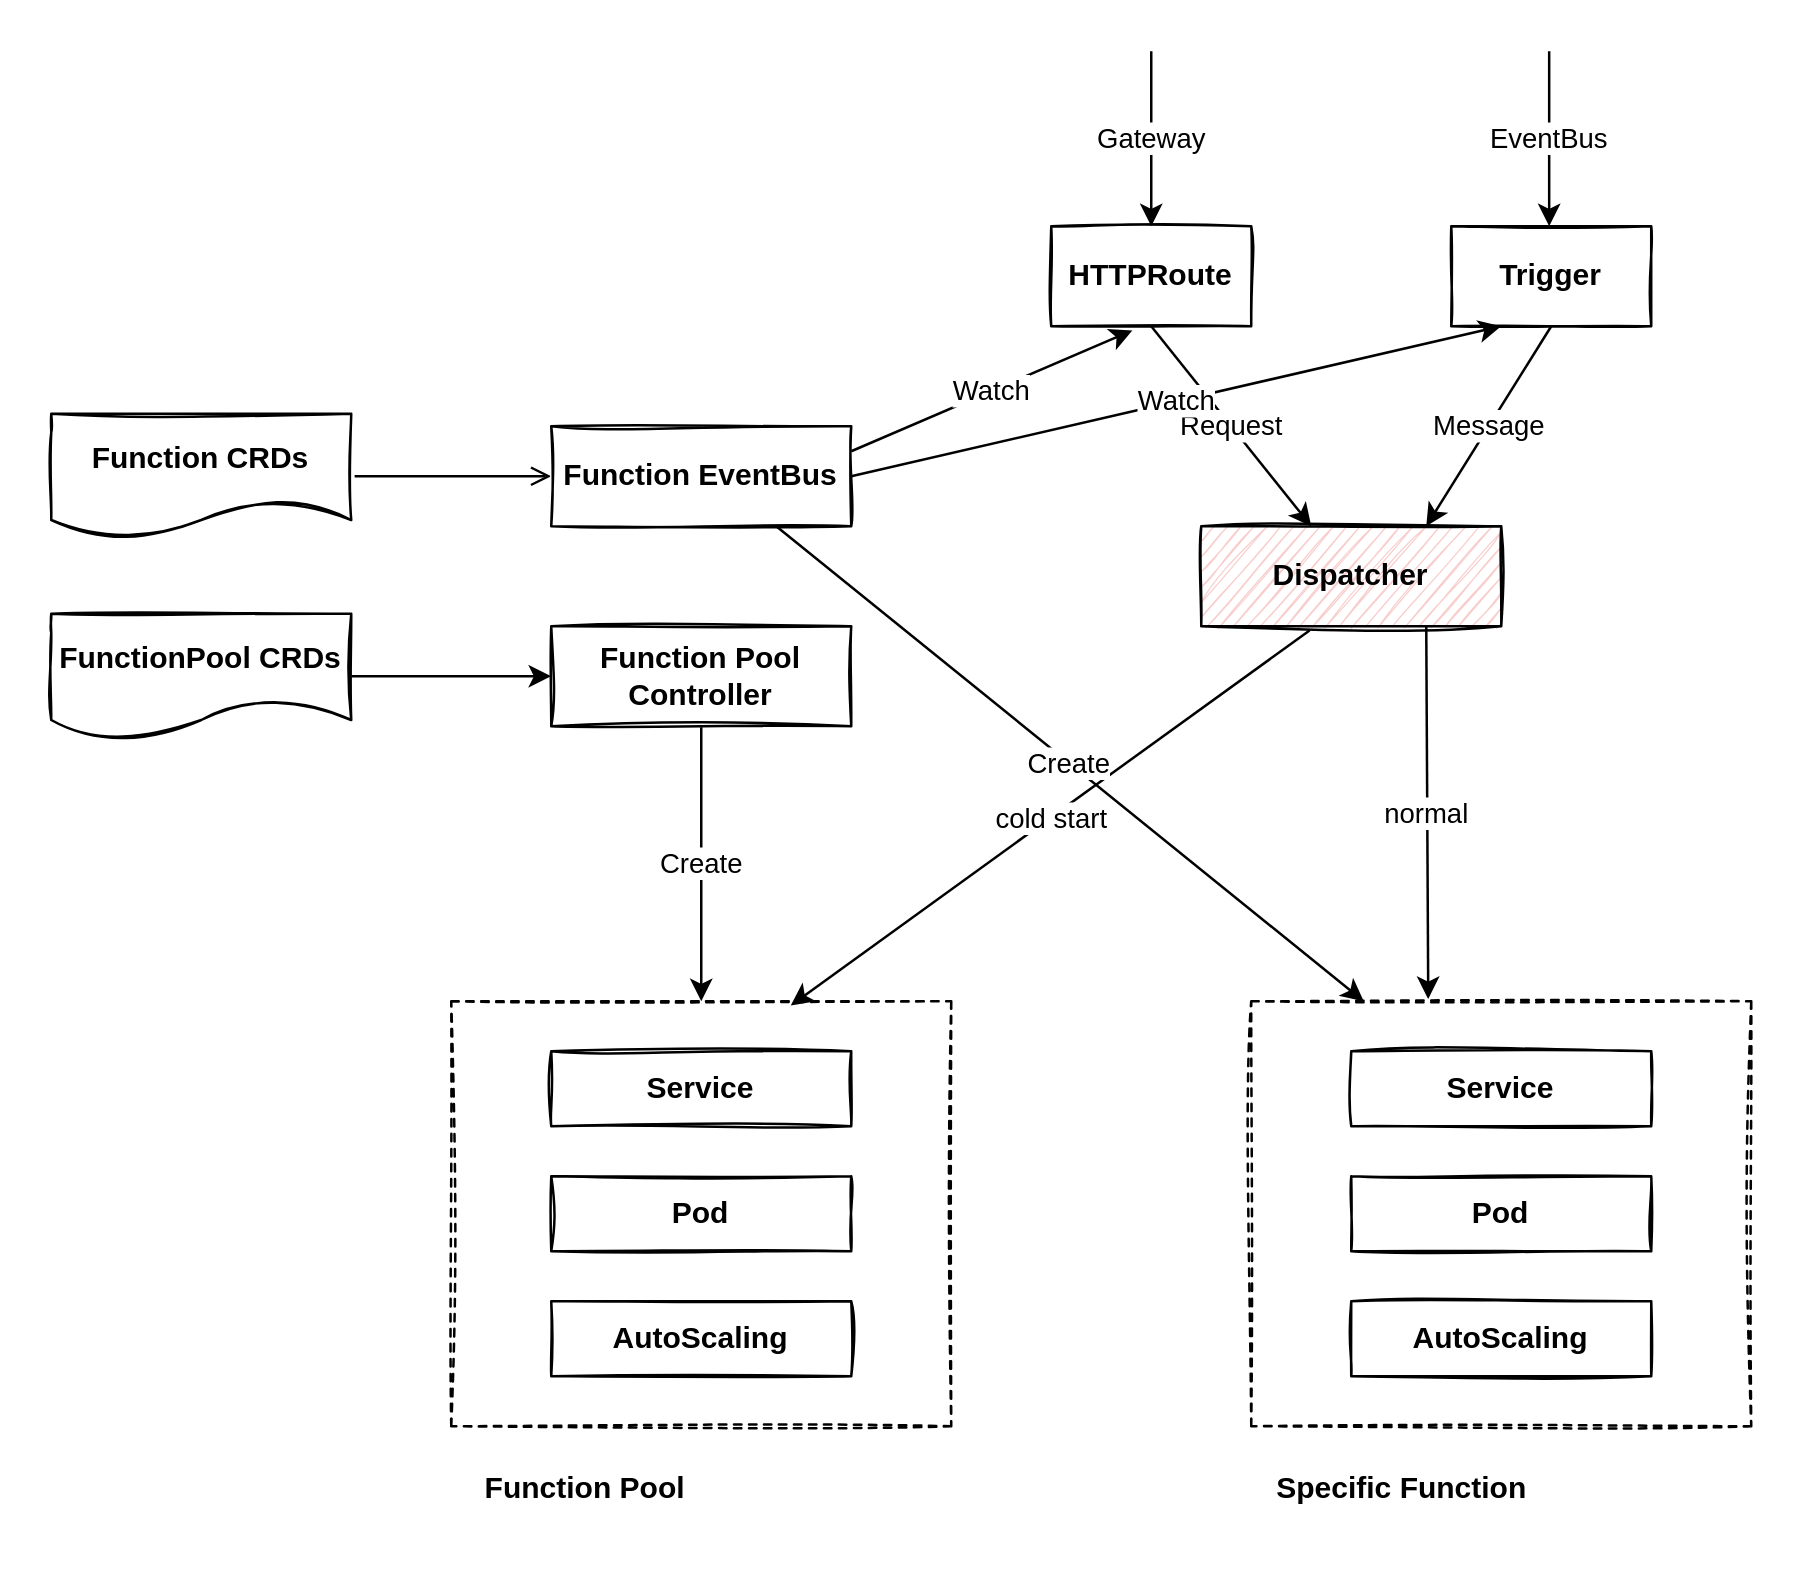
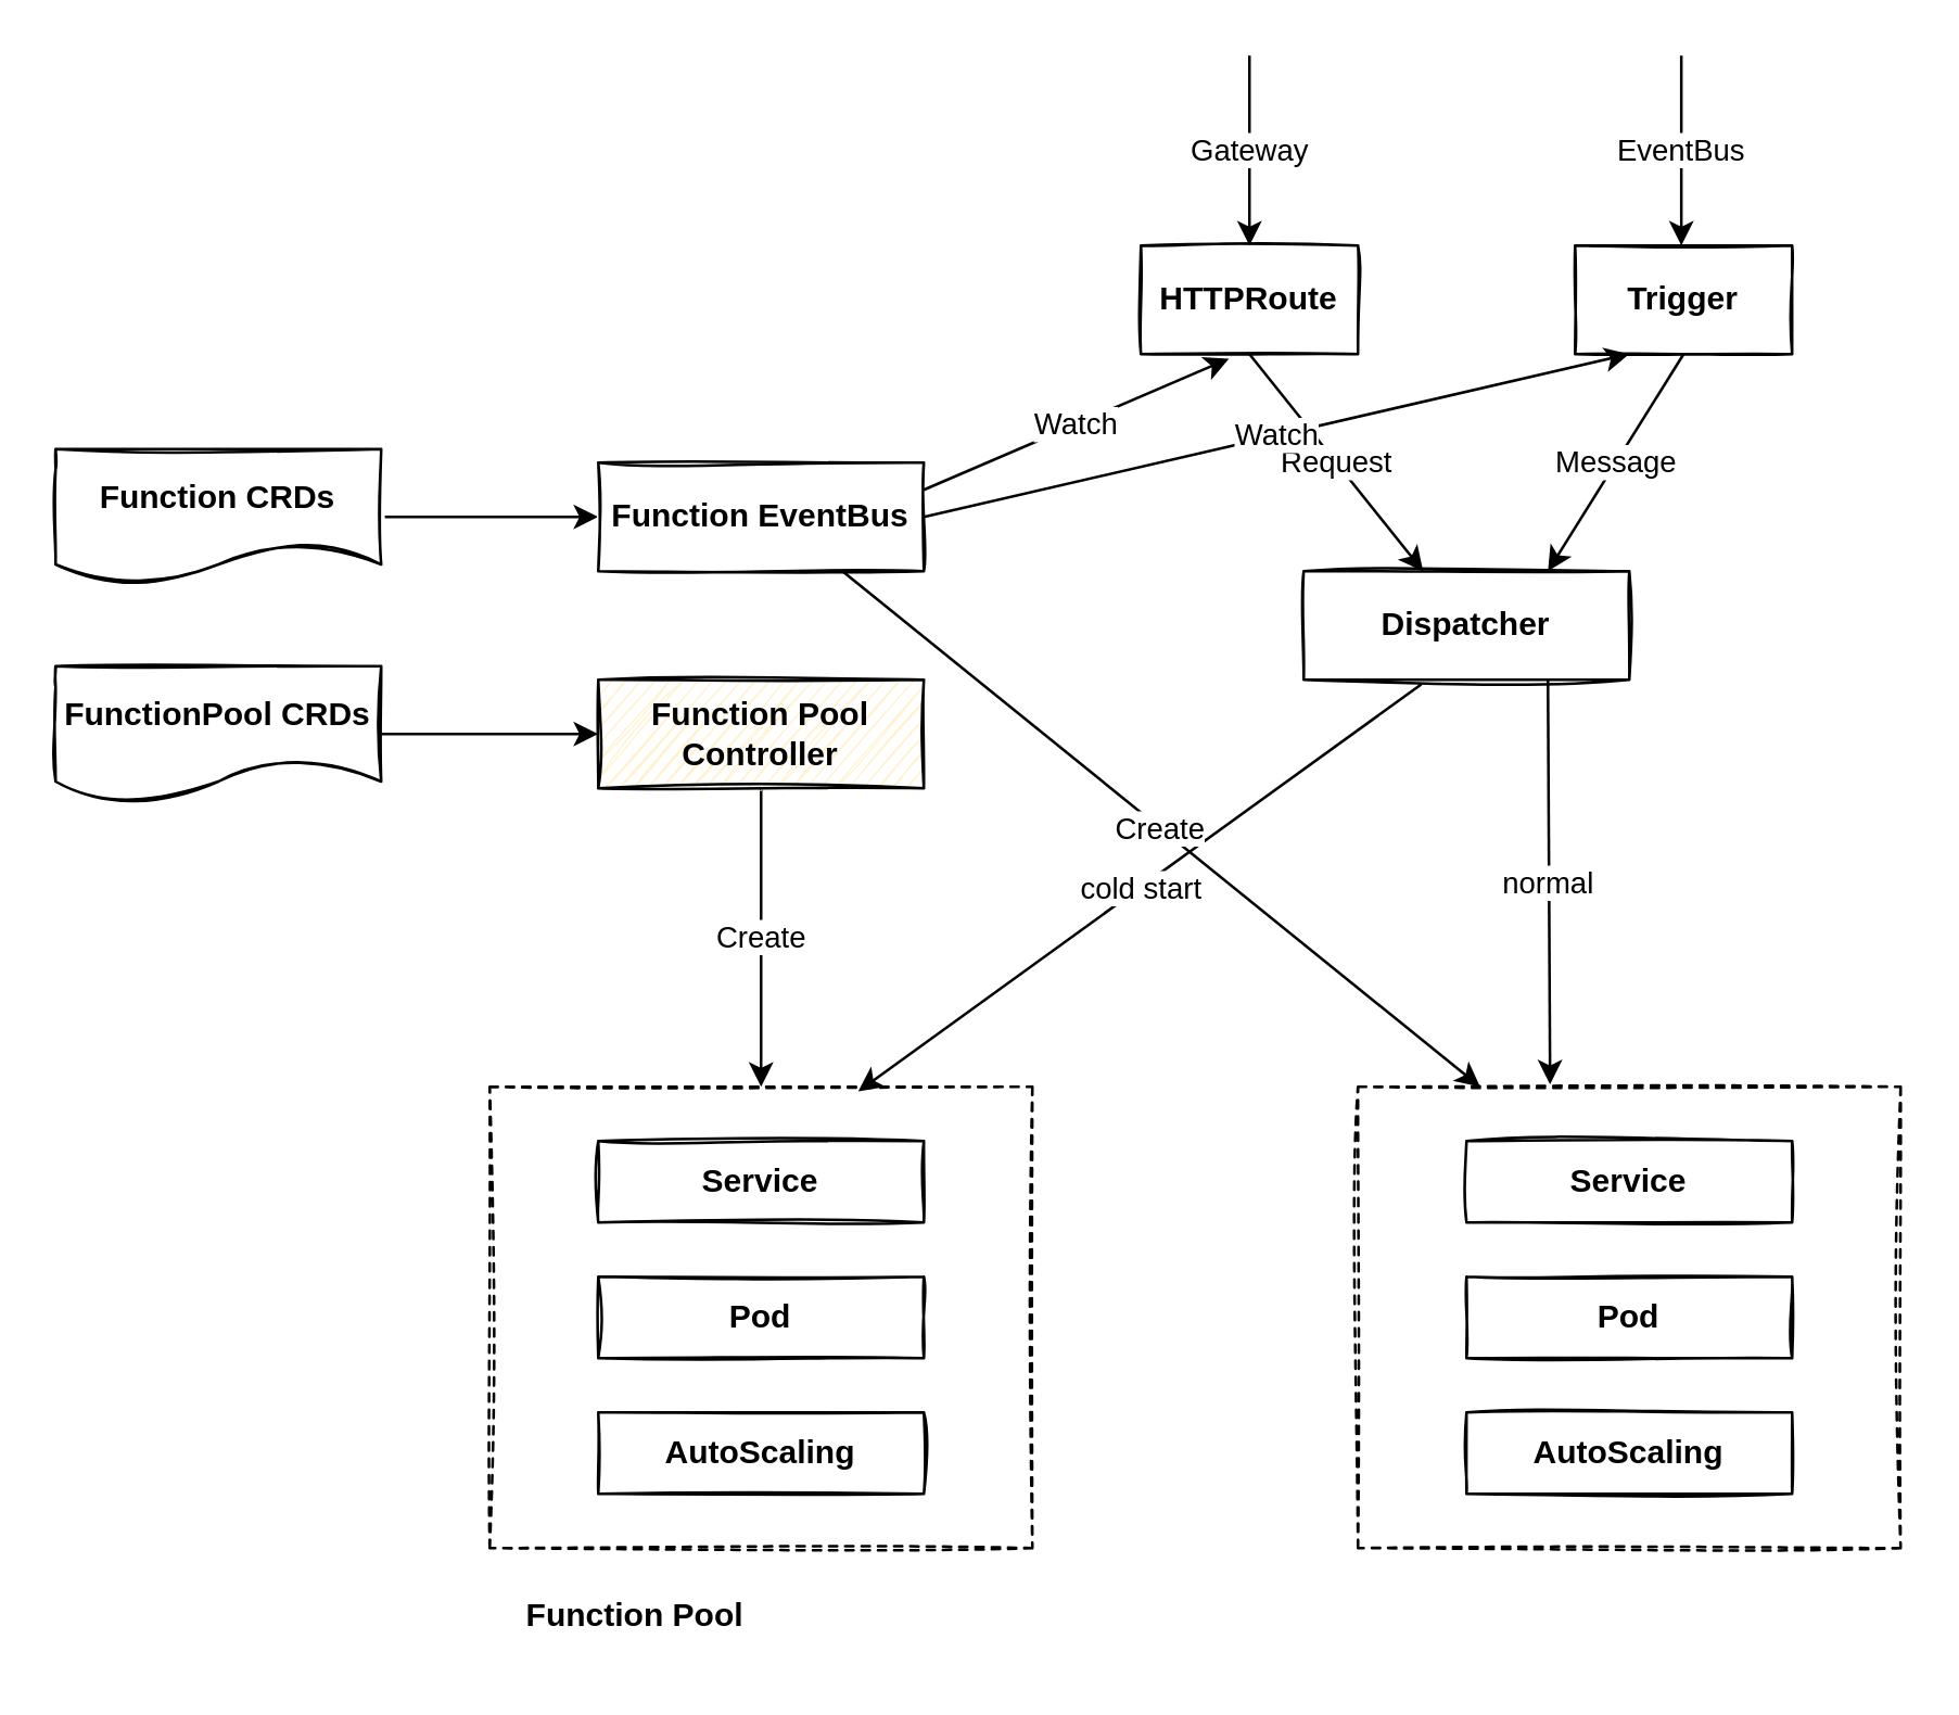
- <mxCell id="2" style="edgeStyle=orthogonalEdgeStyle;rounded=0;orthogonalLoop=1;jettySize=auto;html=1;entryX=0;entryY=0.5;entryDx=0;entryDy=0;endArrow=open;" edge="1" parent="1" source="3" target="6"><mxGeometry relative="1" as="geometry" /></mxCell>
+ <mxCell id="2" style="edgeStyle=orthogonalEdgeStyle;rounded=0;orthogonalLoop=1;jettySize=auto;html=1;entryX=0;entryY=0.5;entryDx=0;entryDy=0;" edge="1" parent="1" source="3" target="6"><mxGeometry relative="1" as="geometry" /></mxCell>
- <mxCell id="9" value="Dispatcher" style="rounded=0;whiteSpace=wrap;html=1;sketch=1;fontStyle=1;fillColor=#f8cecc;" vertex="1" parent="1"><mxGeometry x="480" y="210" width="120" height="40" as="geometry" /></mxCell>
+ <mxCell id="9" value="Dispatcher" style="rounded=0;whiteSpace=wrap;html=1;sketch=1;fontStyle=1" vertex="1" parent="1"><mxGeometry x="480" y="210" width="120" height="40" as="geometry" /></mxCell>
- <mxCell id="13" value="Function Pool Controller" style="rounded=0;whiteSpace=wrap;html=1;sketch=1;fontStyle=1" vertex="1" parent="1"><mxGeometry x="220" y="250" width="120" height="40" as="geometry" /></mxCell>
+ <mxCell id="13" value="Function Pool Controller" style="rounded=0;whiteSpace=wrap;html=1;sketch=1;fontStyle=1;fillColor=#fff2cc;" vertex="1" parent="1"><mxGeometry x="220" y="250" width="120" height="40" as="geometry" /></mxCell>
- <mxCell id="21" value="Specific Function" style="text;html=1;resizable=0;autosize=1;align=center;verticalAlign=middle;points=[];fillColor=none;strokeColor=none;rounded=0;sketch=1;fontStyle=1" vertex="1" parent="1"><mxGeometry x="500" y="580" width="120" height="30" as="geometry" /></mxCell>
